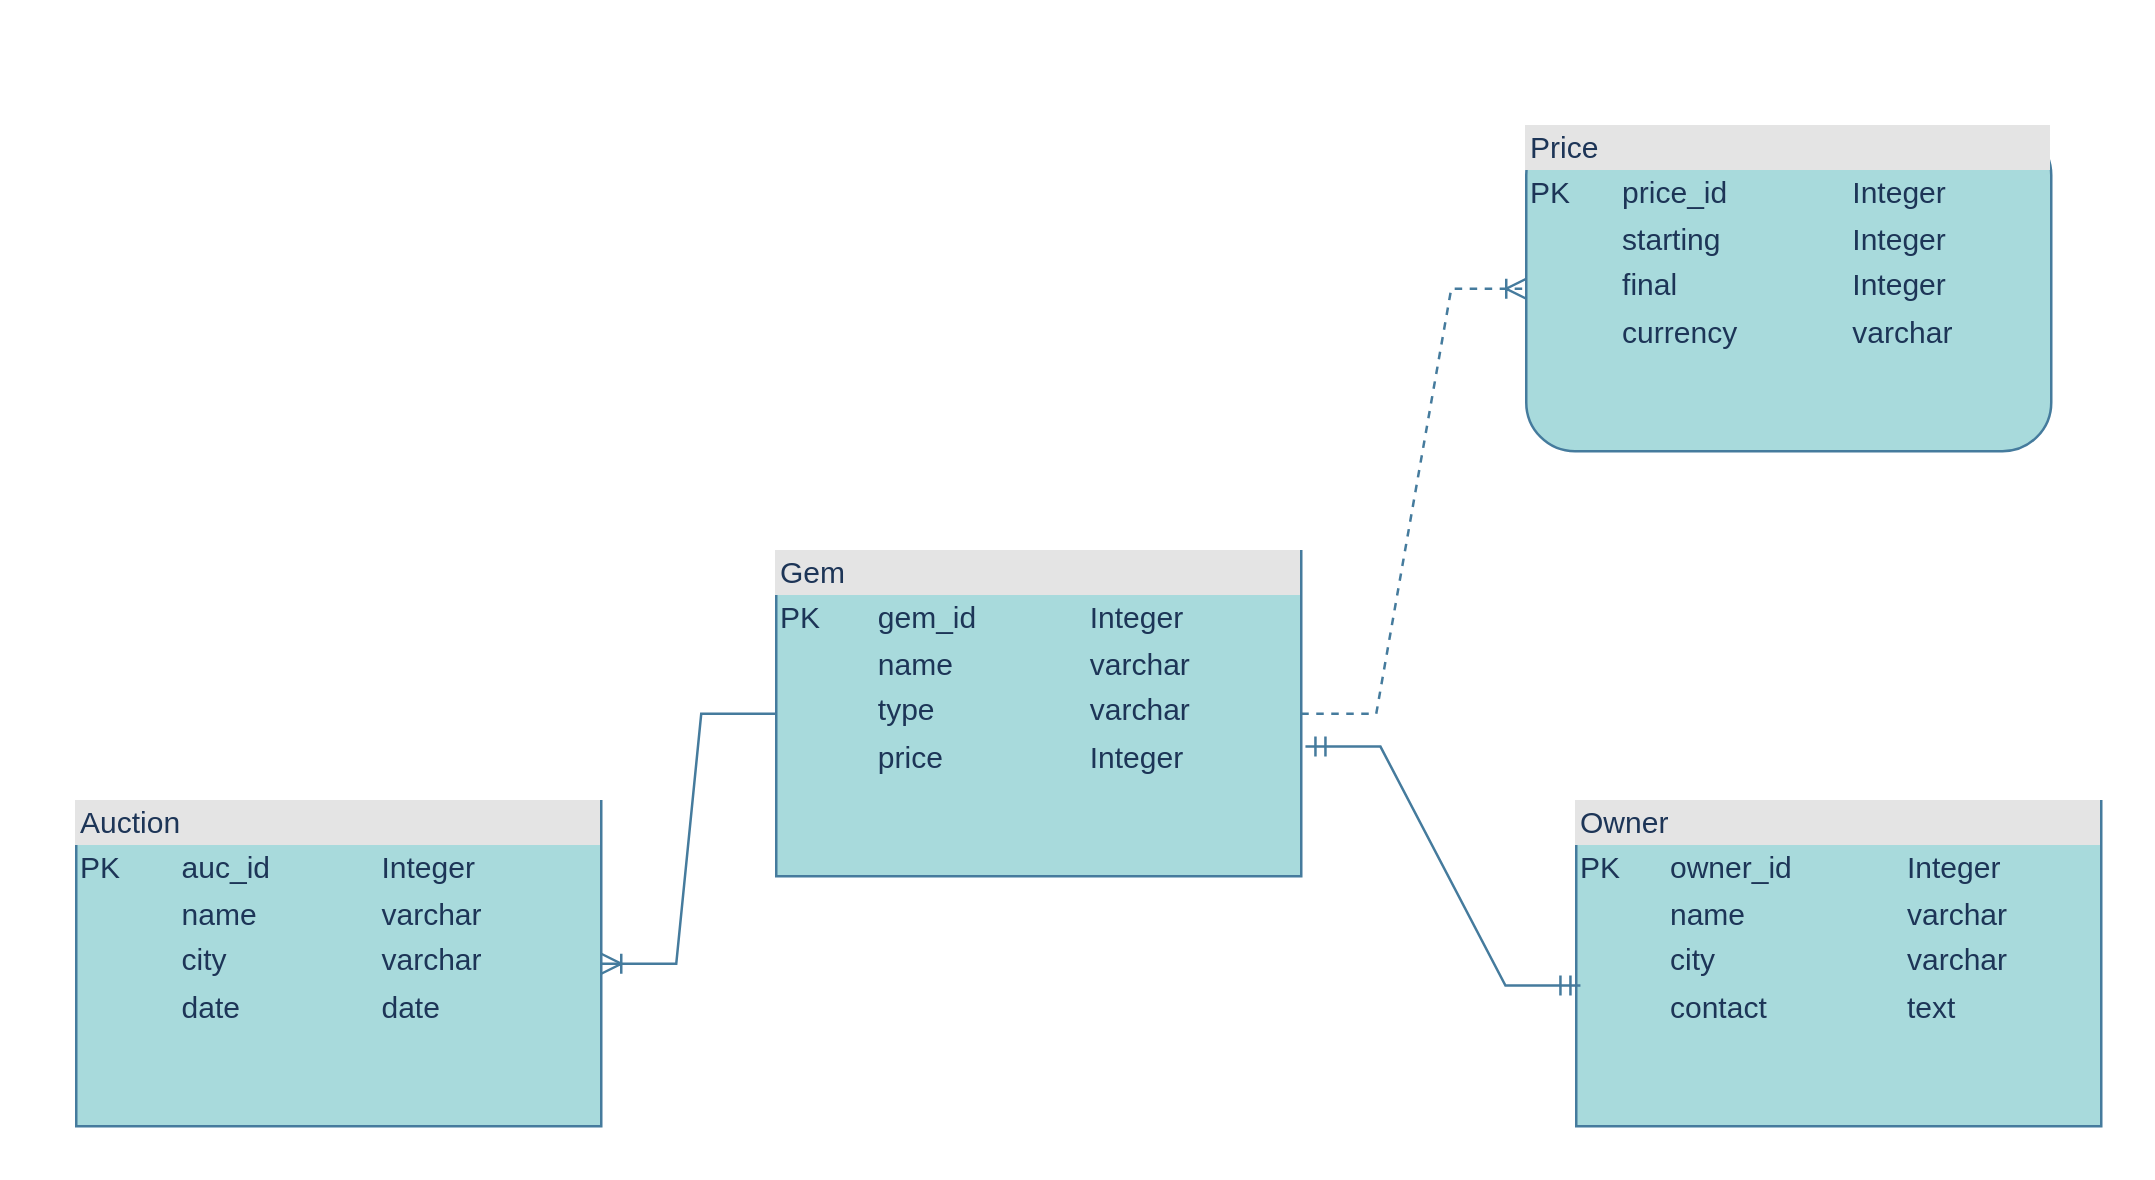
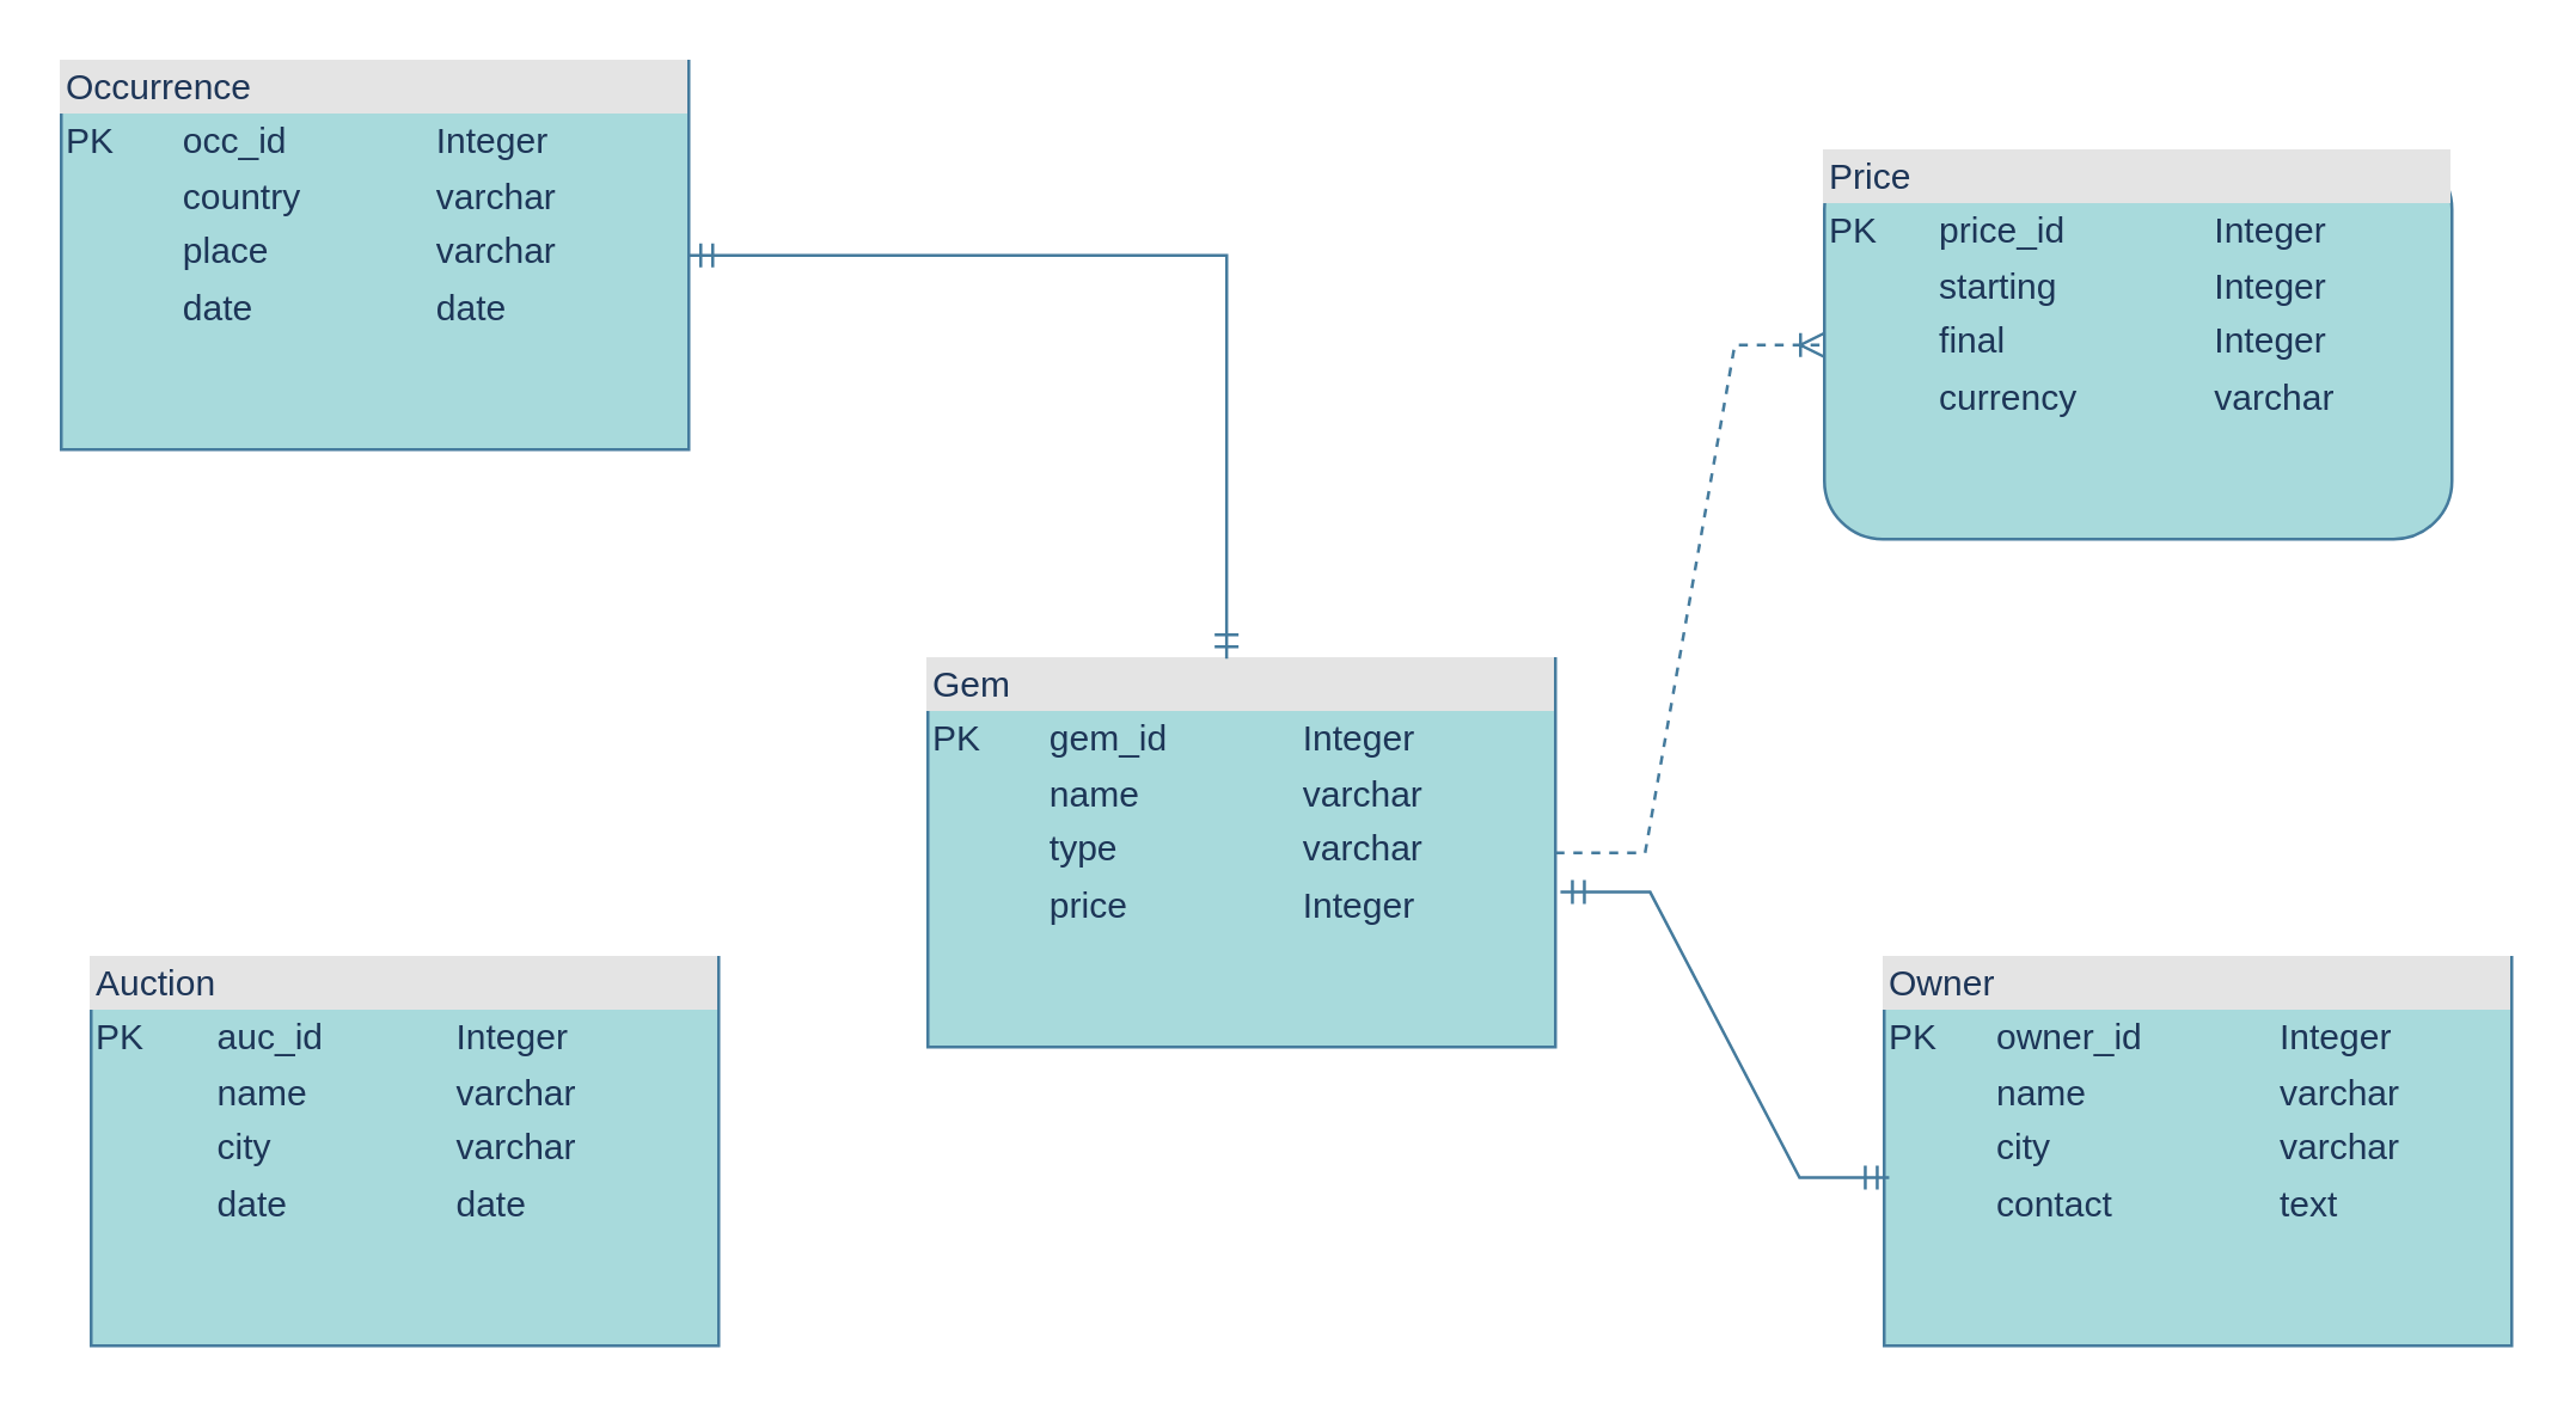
+ <mxCell id="3" value="&lt;div style=&quot;box-sizing: border-box; width: 100%; background: rgb(228, 228, 228); padding: 2px;&quot;&gt;&lt;span lang=&quot;en&quot; class=&quot;HwtZe&quot;&gt;&lt;span class=&quot;jCAhz&quot;&gt;&lt;span class=&quot;ryNqvb&quot;&gt;Occurrence&lt;/span&gt;&lt;/span&gt;&lt;/span&gt;&lt;/div&gt;&lt;table style=&quot;width:100%;font-size:1em;&quot; cellpadding=&quot;2&quot; cellspacing=&quot;0&quot;&gt;&lt;tbody&gt;&lt;tr&gt;&lt;td&gt;PK&lt;/td&gt;&lt;td&gt;occ_id&lt;/td&gt;&lt;td&gt;Integer&lt;/td&gt;&lt;/tr&gt;&lt;tr&gt;&lt;td&gt;&lt;/td&gt;&lt;td&gt;country&lt;/td&gt;&lt;td&gt;varchar&lt;/td&gt;&lt;/tr&gt;&lt;tr&gt;&lt;td&gt;&lt;br&gt;&lt;/td&gt;&lt;td&gt;place&lt;/td&gt;&lt;td&gt;varchar&lt;/td&gt;&lt;/tr&gt;&lt;tr&gt;&lt;td&gt;&lt;br&gt;&lt;/td&gt;&lt;td&gt;date&lt;/td&gt;&lt;td&gt;date&lt;/td&gt;&lt;/tr&gt;&lt;/tbody&gt;&lt;/table&gt;" style="verticalAlign=top;align=left;overflow=fill;html=1;whiteSpace=wrap;labelBackgroundColor=none;fillColor=#A8DADC;strokeColor=#457B9D;fontColor=#1D3557;" parent="1" vertex="1"><mxGeometry x="20" y="20" width="210" height="130" as="geometry" /></mxCell>
+ <mxCell id="7" value="" style="edgeStyle=elbowEdgeStyle;fontSize=12;html=1;endArrow=ERmandOne;startArrow=ERmandOne;rounded=0;entryX=1;entryY=0.5;entryDx=0;entryDy=0;exitX=0.476;exitY=0;exitDx=0;exitDy=0;exitPerimeter=0;labelBackgroundColor=none;strokeColor=#457B9D;fontColor=default;" parent="1" target="3" edge="1" source="2"><mxGeometry width="100" height="100" relative="1" as="geometry"><mxPoint x="410" y="180" as="sourcePoint" /><mxPoint x="300" y="30" as="targetPoint" /><Array as="points"><mxPoint x="410" y="90" /><mxPoint x="410" y="70" /></Array></mxGeometry></mxCell>
- <mxCell id="10" value="" style="edgeStyle=entityRelationEdgeStyle;fontSize=12;html=1;endArrow=ERoneToMany;rounded=0;entryX=1;entryY=0.5;entryDx=0;entryDy=0;exitX=0;exitY=0.5;exitDx=0;exitDy=0;labelBackgroundColor=none;strokeColor=#457B9D;fontColor=default;" edge="1" parent="1" source="2" target="4"><mxGeometry width="100" height="100" relative="1" as="geometry"><mxPoint x="260" y="480" as="sourcePoint" /><mxPoint x="360" y="380" as="targetPoint" /><Array as="points"><mxPoint x="200" y="270" /></Array></mxGeometry></mxCell>
